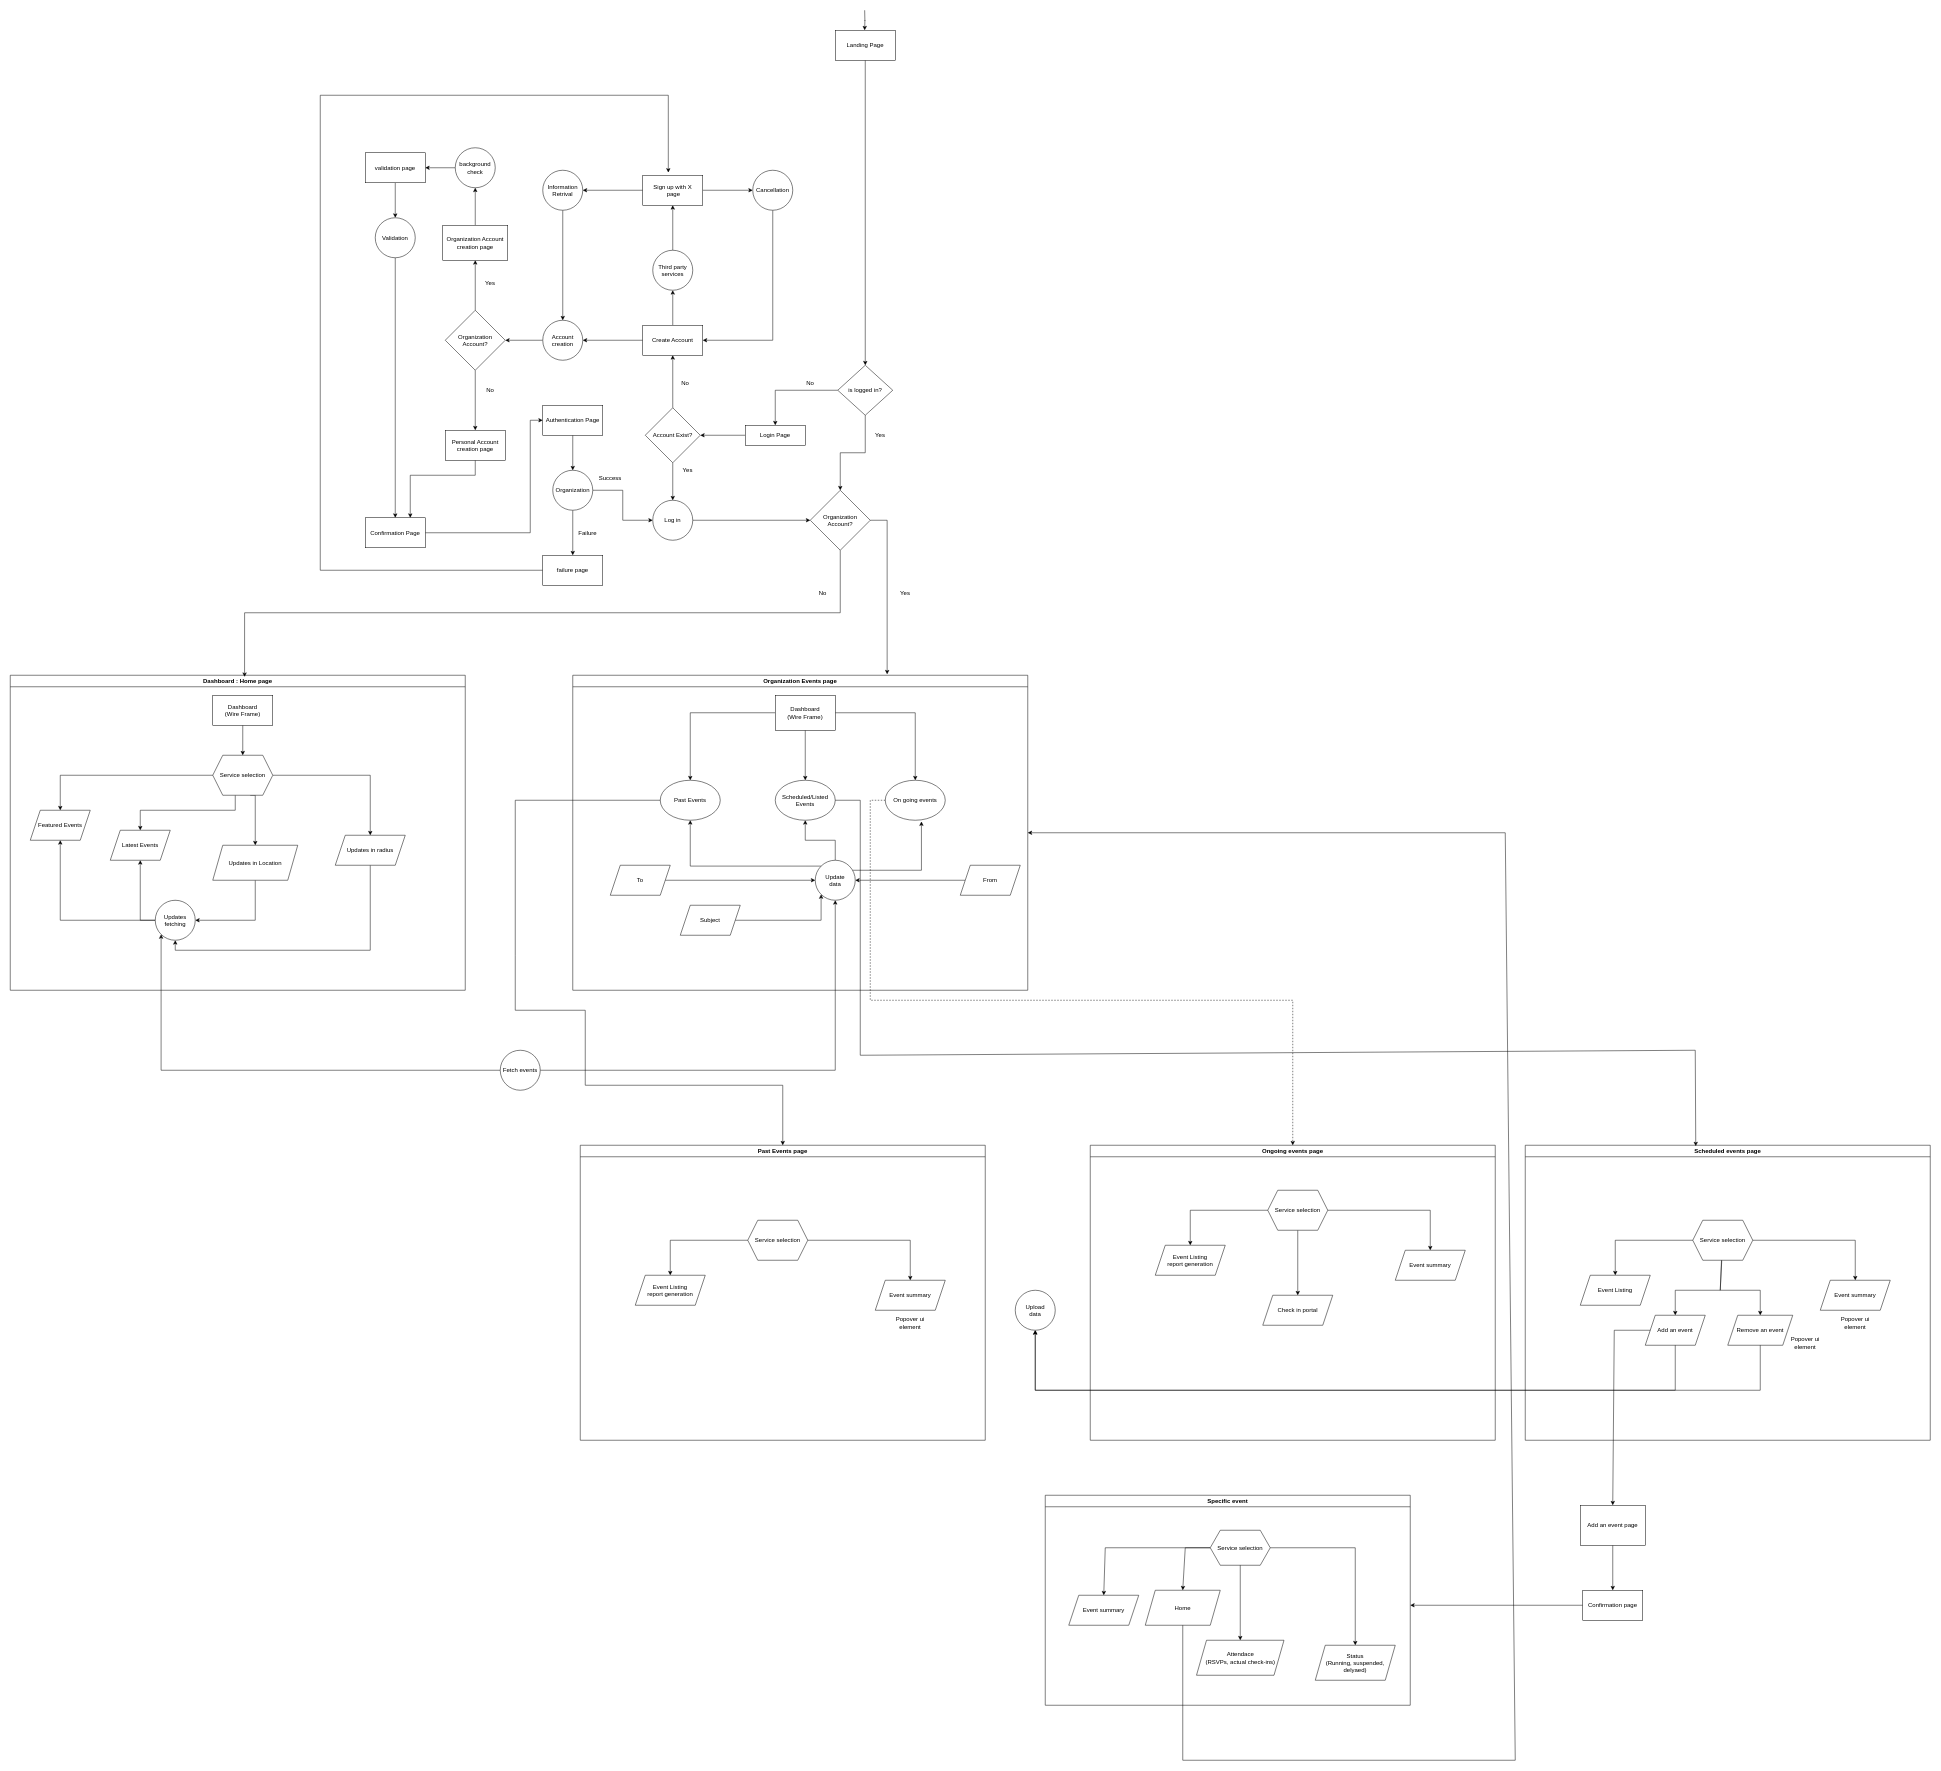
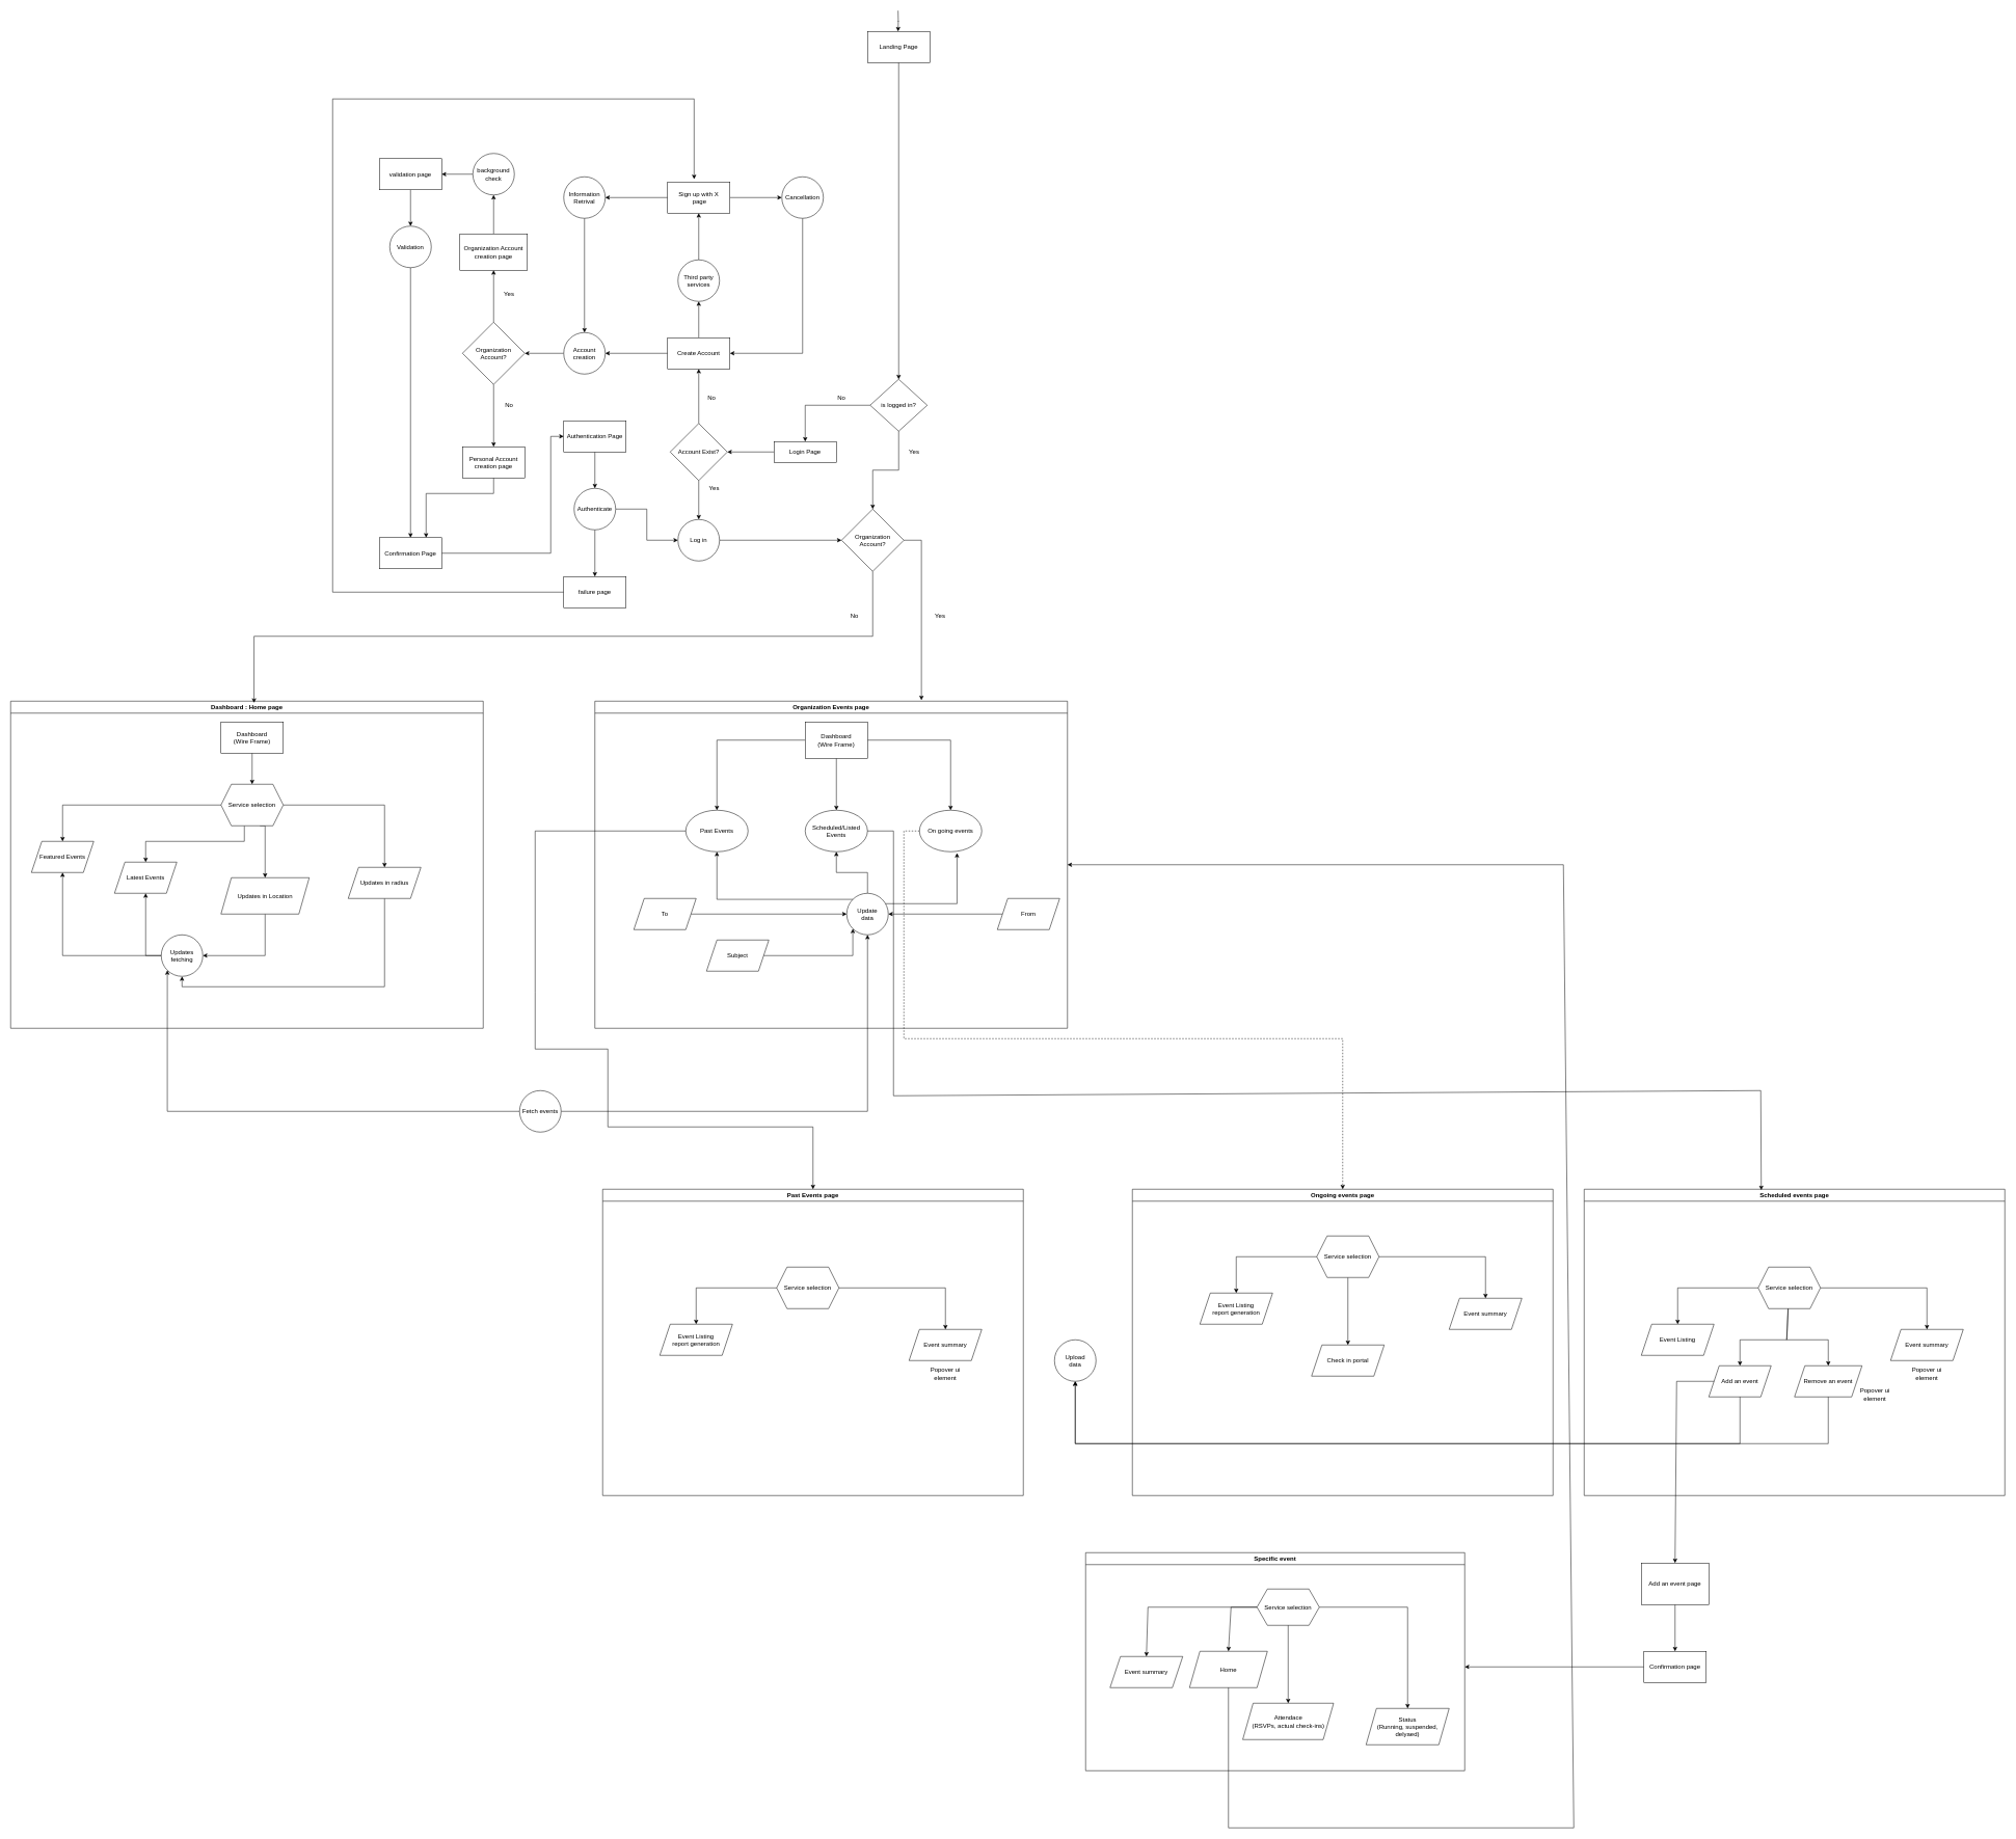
- <mxCell id="35" value="Success" style="text;html=1;strokeColor=none;fillColor=none;align=center;verticalAlign=middle;whiteSpace=wrap;rounded=0;" parent="1" vertex="1"><mxGeometry x="1190" y="940" width="60" height="30" as="geometry" /></mxCell>
- <mxCell id="26" value="Organization" style="ellipse;whiteSpace=wrap;html=1;rounded=0;" parent="1" vertex="1"><mxGeometry x="1105" y="940" width="80" height="80" as="geometry" /></mxCell>
+ <mxCell id="26" value="Authenticate" style="ellipse;whiteSpace=wrap;html=1;rounded=0;" parent="1" vertex="1"><mxGeometry x="1105" y="940" width="80" height="80" as="geometry" /></mxCell>
- <mxCell id="40" value="Failure" style="text;html=1;strokeColor=none;fillColor=none;align=center;verticalAlign=middle;whiteSpace=wrap;rounded=0;" parent="1" vertex="1"><mxGeometry x="1145" y="1050" width="60" height="30" as="geometry" /></mxCell>
